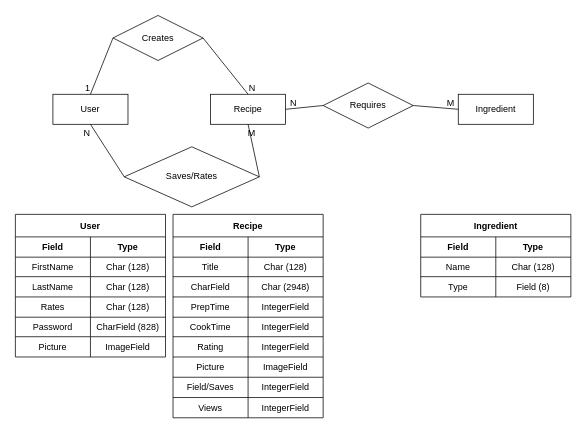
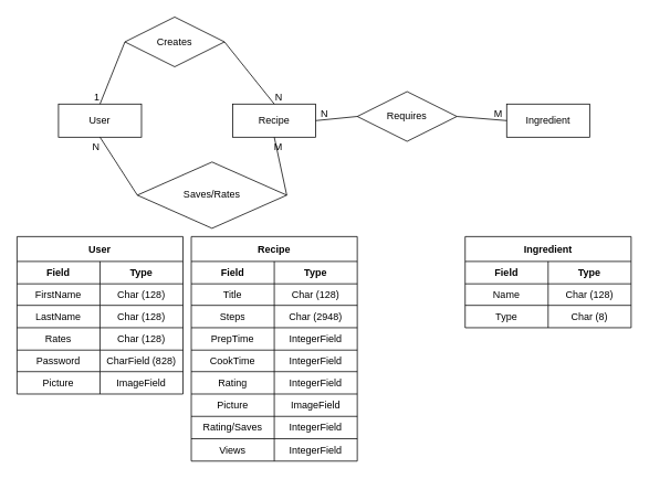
- <mxCell id="28" value="CharField" style="shape=partialRectangle;html=1;whiteSpace=wrap;connectable=0;overflow=hidden;fillColor=none;top=0;left=0;bottom=0;right=0;pointerEvents=1;" vertex="1" parent="27"><mxGeometry width="100" height="27" as="geometry"><mxRectangle width="100" height="27" as="alternateBounds" /></mxGeometry></mxCell>
+ <mxCell id="28" value="Steps" style="shape=partialRectangle;html=1;whiteSpace=wrap;connectable=0;overflow=hidden;fillColor=none;top=0;left=0;bottom=0;right=0;pointerEvents=1;" vertex="1" parent="27"><mxGeometry width="100" height="27" as="geometry"><mxRectangle width="100" height="27" as="alternateBounds" /></mxGeometry></mxCell>
- <mxCell id="57" value="Field (8)" style="shape=partialRectangle;html=1;whiteSpace=wrap;connectable=0;overflow=hidden;fillColor=none;top=0;left=0;bottom=0;right=0;pointerEvents=1;" vertex="1" parent="55"><mxGeometry x="100" width="100" height="27" as="geometry"><mxRectangle width="100" height="27" as="alternateBounds" /></mxGeometry></mxCell>
+ <mxCell id="57" value="Char (8)" style="shape=partialRectangle;html=1;whiteSpace=wrap;connectable=0;overflow=hidden;fillColor=none;top=0;left=0;bottom=0;right=0;pointerEvents=1;" vertex="1" parent="55"><mxGeometry x="100" width="100" height="27" as="geometry"><mxRectangle width="100" height="27" as="alternateBounds" /></mxGeometry></mxCell>
- <mxCell id="43" value="Field/Saves" style="shape=partialRectangle;html=1;whiteSpace=wrap;connectable=0;overflow=hidden;fillColor=none;top=0;left=0;bottom=0;right=0;pointerEvents=1;" vertex="1" parent="42"><mxGeometry width="100" height="27" as="geometry"><mxRectangle width="100" height="27" as="alternateBounds" /></mxGeometry></mxCell>
+ <mxCell id="43" value="Rating/Saves" style="shape=partialRectangle;html=1;whiteSpace=wrap;connectable=0;overflow=hidden;fillColor=none;top=0;left=0;bottom=0;right=0;pointerEvents=1;" vertex="1" parent="42"><mxGeometry width="100" height="27" as="geometry"><mxRectangle width="100" height="27" as="alternateBounds" /></mxGeometry></mxCell>
